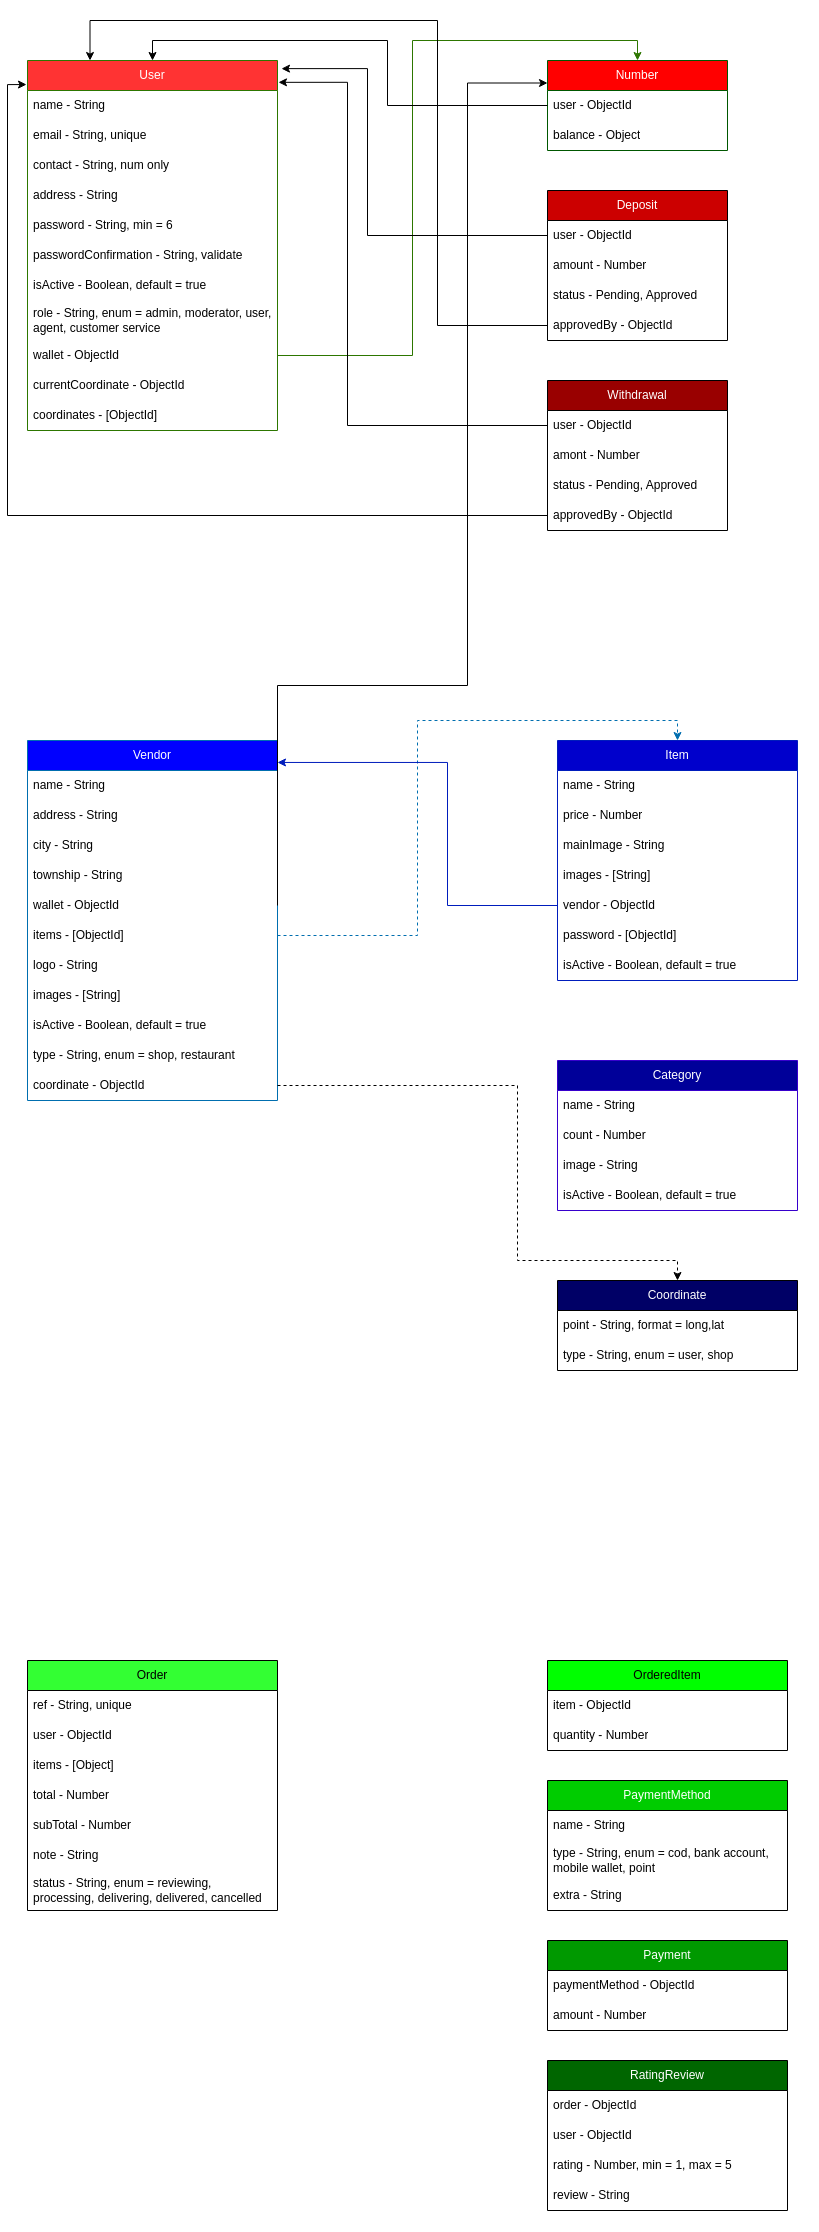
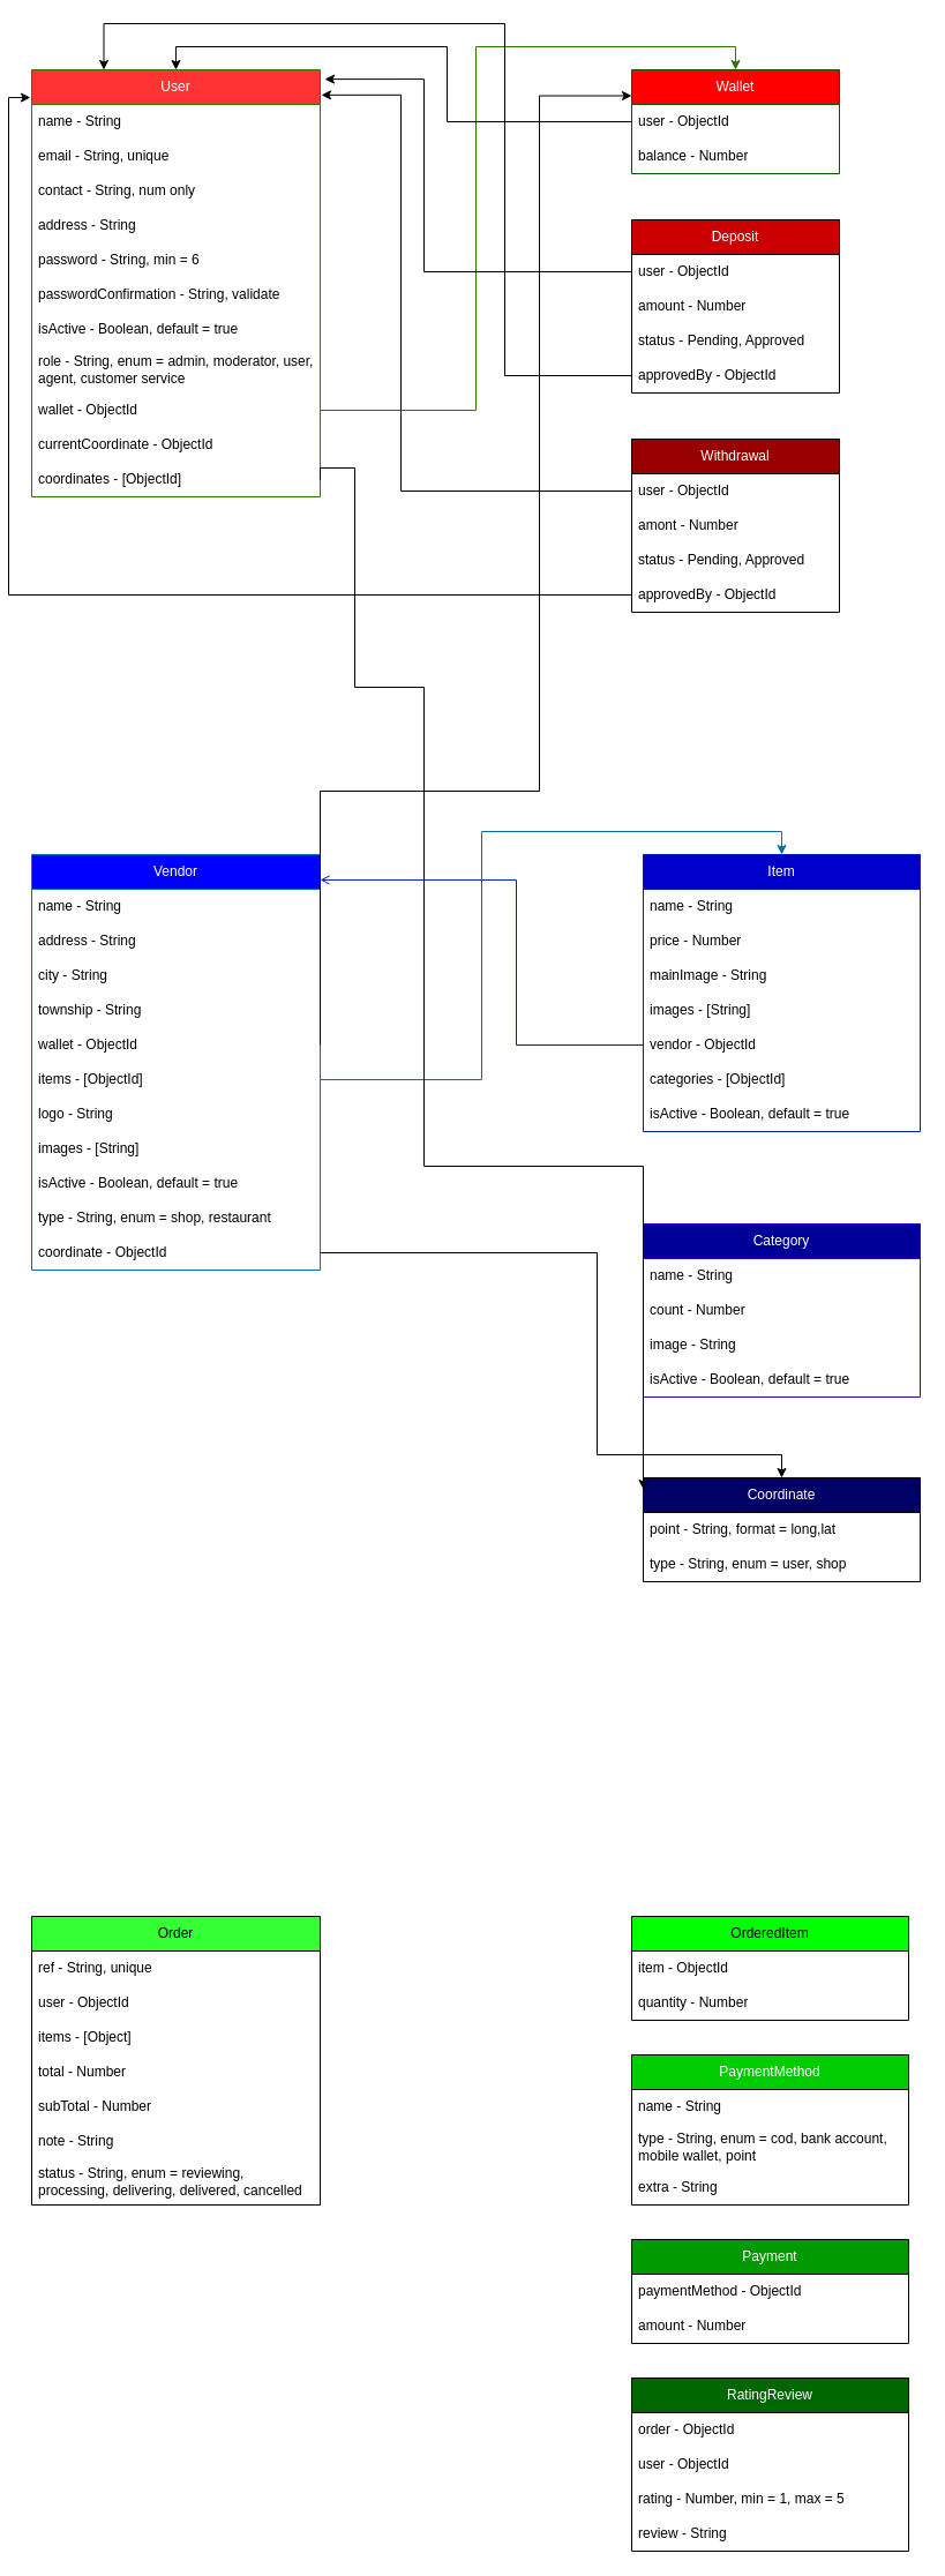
- <mxCell id="14" value="Number" style="swimlane;fontStyle=0;childLayout=stackLayout;horizontal=1;startSize=30;horizontalStack=0;resizeParent=1;resizeParentMax=0;resizeLast=0;collapsible=1;marginBottom=0;whiteSpace=wrap;html=1;fillColor=#FF0000;fontColor=#ffffff;strokeColor=#005700;" vertex="1" parent="1"><mxGeometry x="540" y="60" width="180" height="90" as="geometry" /></mxCell>
+ <mxCell id="14" value="Wallet" style="swimlane;fontStyle=0;childLayout=stackLayout;horizontal=1;startSize=30;horizontalStack=0;resizeParent=1;resizeParentMax=0;resizeLast=0;collapsible=1;marginBottom=0;whiteSpace=wrap;html=1;fillColor=#FF0000;fontColor=#ffffff;strokeColor=#005700;" vertex="1" parent="1"><mxGeometry x="540" y="60" width="180" height="90" as="geometry" /></mxCell>
- <mxCell id="16" value="balance - Object" style="text;strokeColor=none;fillColor=none;align=left;verticalAlign=middle;spacingLeft=4;spacingRight=4;overflow=hidden;points=[[0,0.5],[1,0.5]];portConstraint=eastwest;rotatable=0;whiteSpace=wrap;html=1;" vertex="1" parent="14"><mxGeometry y="60" width="180" height="30" as="geometry" /></mxCell>
+ <mxCell id="16" value="balance - Number" style="text;strokeColor=none;fillColor=none;align=left;verticalAlign=middle;spacingLeft=4;spacingRight=4;overflow=hidden;points=[[0,0.5],[1,0.5]];portConstraint=eastwest;rotatable=0;whiteSpace=wrap;html=1;" vertex="1" parent="14"><mxGeometry y="60" width="180" height="30" as="geometry" /></mxCell>
- <mxCell id="38" style="edgeStyle=orthogonalEdgeStyle;rounded=0;orthogonalLoop=1;jettySize=auto;html=1;exitX=1;exitY=0.5;exitDx=0;exitDy=0;entryX=0.5;entryY=0;entryDx=0;entryDy=0;fillColor=#1ba1e2;strokeColor=#006EAF;dashed=1;" edge="1" parent="1" source="24" target="30"><mxGeometry relative="1" as="geometry" /></mxCell>
+ <mxCell id="38" style="edgeStyle=orthogonalEdgeStyle;rounded=0;orthogonalLoop=1;jettySize=auto;html=1;exitX=1;exitY=0.5;exitDx=0;exitDy=0;entryX=0.5;entryY=0;entryDx=0;entryDy=0;fillColor=#1ba1e2;strokeColor=#006EAF;" edge="1" parent="1" source="24" target="30"><mxGeometry relative="1" as="geometry" /></mxCell>
- <mxCell id="44" style="rounded=0;orthogonalLoop=1;jettySize=auto;html=1;exitX=0;exitY=0.5;exitDx=0;exitDy=0;entryX=1;entryY=0.061;entryDx=0;entryDy=0;entryPerimeter=0;edgeStyle=elbowEdgeStyle;fillColor=#0050ef;strokeColor=#001DBC;" edge="1" parent="1" source="35" target="18"><mxGeometry relative="1" as="geometry"><mxPoint x="460" y="750" as="targetPoint" /><Array as="points"><mxPoint x="440" y="840" /></Array></mxGeometry></mxCell>
+ <mxCell id="44" style="rounded=0;orthogonalLoop=1;jettySize=auto;html=1;exitX=0;exitY=0.5;exitDx=0;exitDy=0;entryX=1;entryY=0.061;entryDx=0;entryDy=0;entryPerimeter=0;edgeStyle=elbowEdgeStyle;fillColor=#0050ef;strokeColor=#001DBC;endArrow=open;" edge="1" parent="1" source="35" target="18"><mxGeometry relative="1" as="geometry"><mxPoint x="460" y="750" as="targetPoint" /><Array as="points"><mxPoint x="440" y="840" /></Array></mxGeometry></mxCell>
+ <mxCell id="48" style="edgeStyle=orthogonalEdgeStyle;rounded=0;orthogonalLoop=1;jettySize=auto;html=1;exitX=1;exitY=0.5;exitDx=0;exitDy=0;entryX=0;entryY=0.111;entryDx=0;entryDy=0;entryPerimeter=0;" edge="1" parent="1" source="13" target="45"><mxGeometry relative="1" as="geometry"><Array as="points"><mxPoint x="300" y="405" /><mxPoint x="300" y="595" /><mxPoint x="360" y="595" /><mxPoint x="360" y="1010" /></Array></mxGeometry></mxCell>
- <mxCell id="36" value="password - [ObjectId]" style="text;strokeColor=none;fillColor=none;align=left;verticalAlign=middle;spacingLeft=4;spacingRight=4;overflow=hidden;points=[[0,0.5],[1,0.5]];portConstraint=eastwest;rotatable=0;whiteSpace=wrap;html=1;" vertex="1" parent="30"><mxGeometry y="180" width="240" height="30" as="geometry" /></mxCell>
+ <mxCell id="36" value="categories - [ObjectId]" style="text;strokeColor=none;fillColor=none;align=left;verticalAlign=middle;spacingLeft=4;spacingRight=4;overflow=hidden;points=[[0,0.5],[1,0.5]];portConstraint=eastwest;rotatable=0;whiteSpace=wrap;html=1;" vertex="1" parent="30"><mxGeometry y="180" width="240" height="30" as="geometry" /></mxCell>
- <mxCell id="50" style="edgeStyle=orthogonalEdgeStyle;rounded=0;orthogonalLoop=1;jettySize=auto;html=1;exitX=1;exitY=0.5;exitDx=0;exitDy=0;entryX=0.5;entryY=0;entryDx=0;entryDy=0;dashed=1;" edge="1" parent="1" source="29" target="45"><mxGeometry relative="1" as="geometry"><Array as="points"><mxPoint x="510" y="1085" /><mxPoint x="510" y="1260" /><mxPoint x="670" y="1260" /></Array></mxGeometry></mxCell>
+ <mxCell id="50" style="edgeStyle=orthogonalEdgeStyle;rounded=0;orthogonalLoop=1;jettySize=auto;html=1;exitX=1;exitY=0.5;exitDx=0;exitDy=0;entryX=0.5;entryY=0;entryDx=0;entryDy=0;" edge="1" parent="1" source="29" target="45"><mxGeometry relative="1" as="geometry"><Array as="points"><mxPoint x="510" y="1085" /><mxPoint x="510" y="1260" /><mxPoint x="670" y="1260" /></Array></mxGeometry></mxCell>
